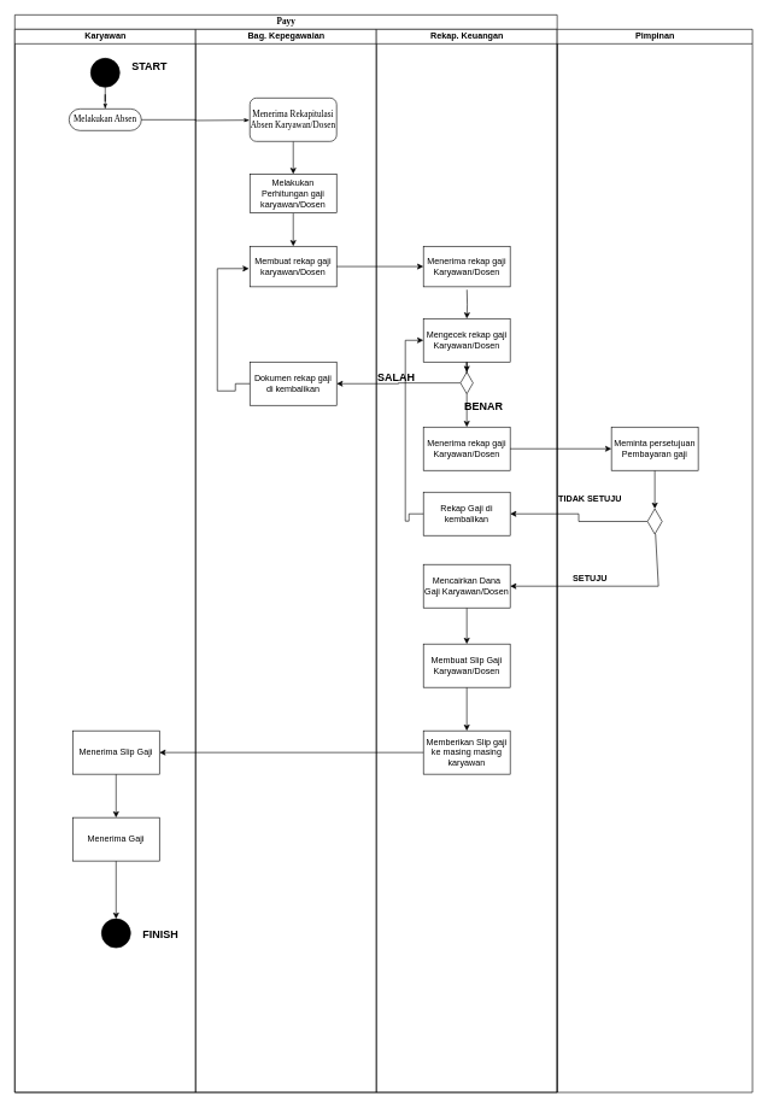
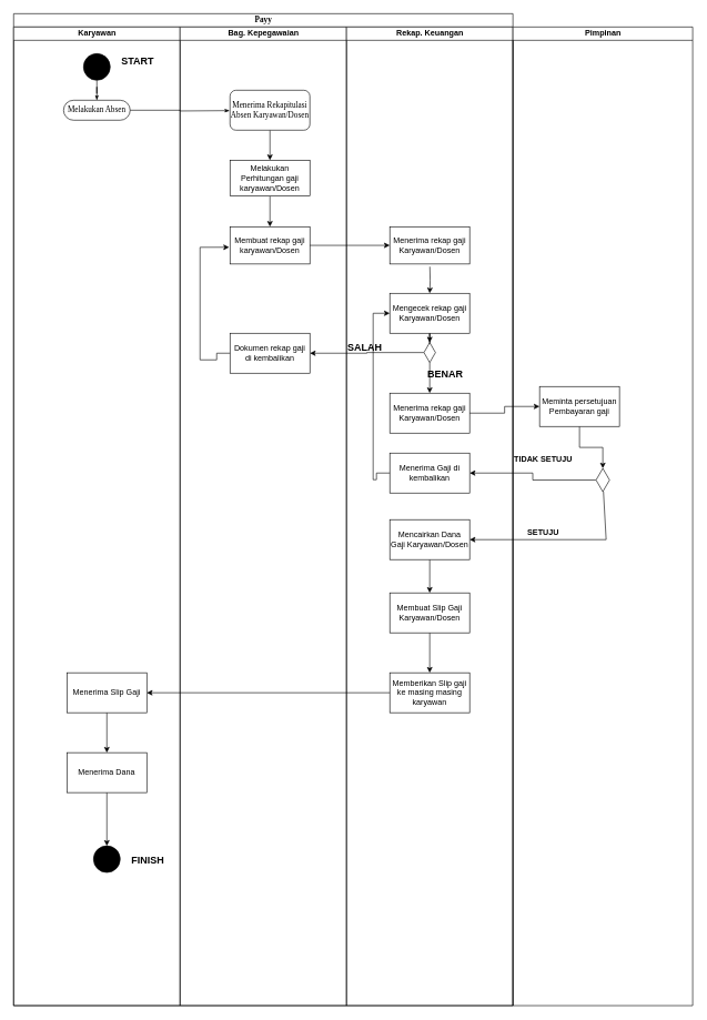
- <mxCell id="48" value="Meminta persetujuan Pembayaran gaji" style="rounded=0;whiteSpace=wrap;html=1;" parent="45" vertex="1"><mxGeometry x="75" y="550" width="120" height="60" as="geometry" /></mxCell>
+ <mxCell id="48" value="Meminta persetujuan Pembayaran gaji" style="rounded=0;whiteSpace=wrap;html=1;" parent="45" vertex="1"><mxGeometry x="40" y="540" width="120" height="60" as="geometry" /></mxCell>
- <mxCell id="24" value="Rekap Gaji di kembalikan" style="rounded=0;whiteSpace=wrap;html=1;" parent="23" vertex="1"><mxGeometry x="65" y="640" width="120" height="60" as="geometry" /></mxCell>
+ <mxCell id="24" value="Menerima Gaji di kembalikan" style="rounded=0;whiteSpace=wrap;html=1;" parent="23" vertex="1"><mxGeometry x="65" y="640" width="120" height="60" as="geometry" /></mxCell>
- <mxCell id="8" value="Menerima Gaji" style="rounded=0;whiteSpace=wrap;html=1;" parent="3" vertex="1"><mxGeometry x="80" y="1090" width="120" height="60" as="geometry" /></mxCell>
+ <mxCell id="8" value="Menerima Dana" style="rounded=0;whiteSpace=wrap;html=1;" parent="3" vertex="1"><mxGeometry x="80" y="1090" width="120" height="60" as="geometry" /></mxCell>
